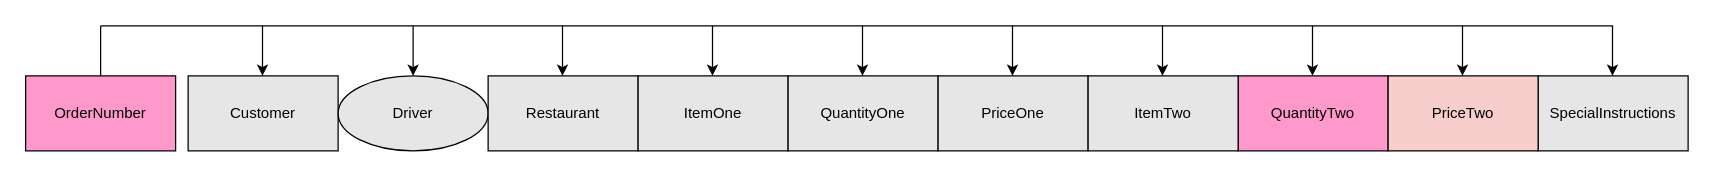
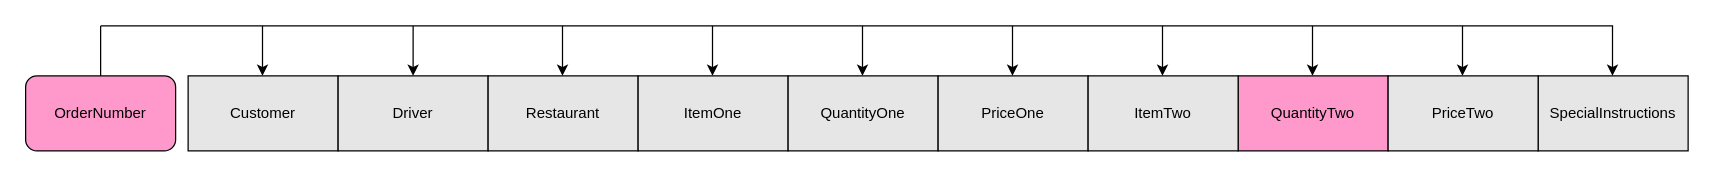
- <mxCell id="2" value="OrderNumber" style="rounded=0;whiteSpace=wrap;html=1;fillColor=#FF99CC;" parent="1" vertex="1"><mxGeometry x="20" y="60" width="120" height="60" as="geometry" /></mxCell>
+ <mxCell id="2" value="OrderNumber" style="whiteSpace=wrap;html=1;fillColor=#FF99CC;rounded=1;" parent="1" vertex="1"><mxGeometry x="20" y="60" width="120" height="60" as="geometry" /></mxCell>
- <mxCell id="4" value="Driver" style="ellipse;whiteSpace=wrap;html=1;fillColor=#E6E6E6;" parent="1" vertex="1"><mxGeometry x="270" y="60" width="120" height="60" as="geometry" /></mxCell>
+ <mxCell id="4" value="Driver" style="rounded=0;whiteSpace=wrap;html=1;fillColor=#E6E6E6;" parent="1" vertex="1"><mxGeometry x="270" y="60" width="120" height="60" as="geometry" /></mxCell>
- <mxCell id="16" value="PriceTwo" style="rounded=0;whiteSpace=wrap;html=1;fillColor=#f8cecc;" vertex="1" parent="1"><mxGeometry x="1110" y="60" width="120" height="60" as="geometry" /></mxCell>
+ <mxCell id="16" value="PriceTwo" style="rounded=0;whiteSpace=wrap;html=1;fillColor=#E6E6E6;" vertex="1" parent="1"><mxGeometry x="1110" y="60" width="120" height="60" as="geometry" /></mxCell>
